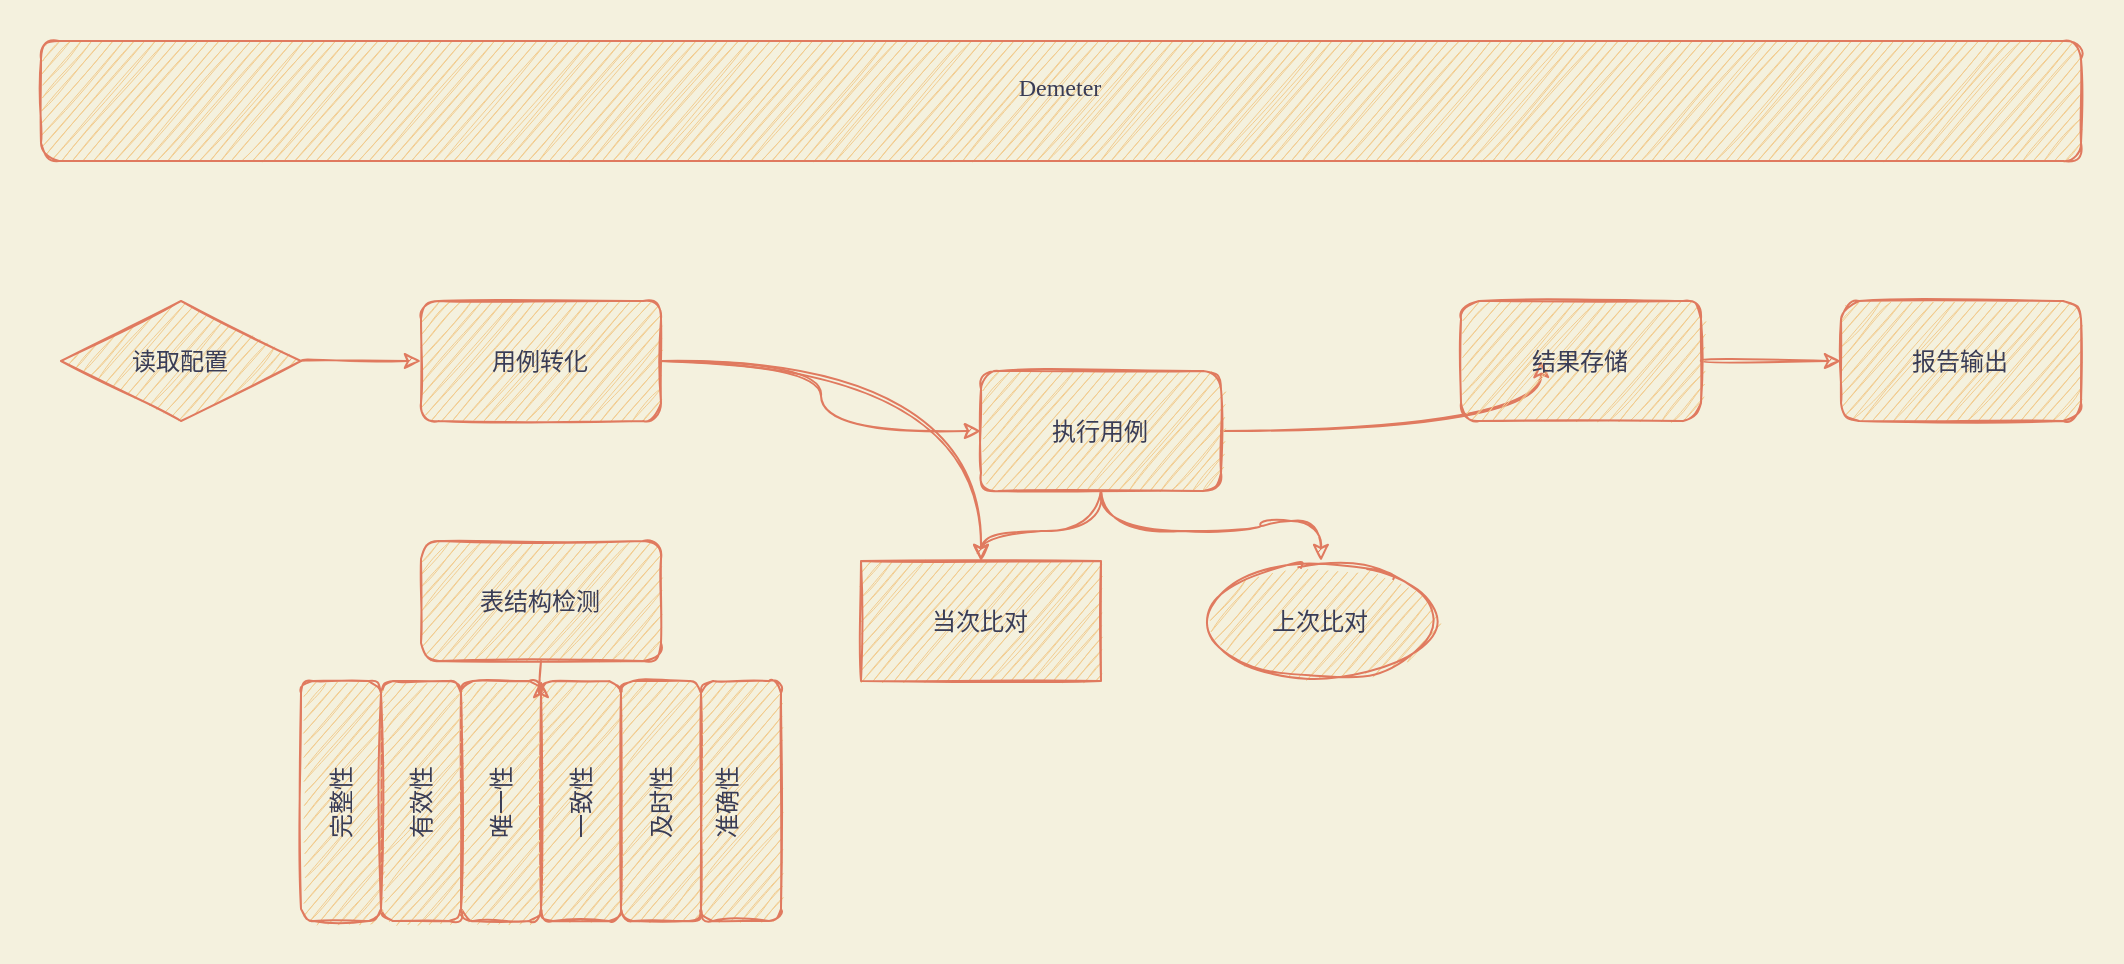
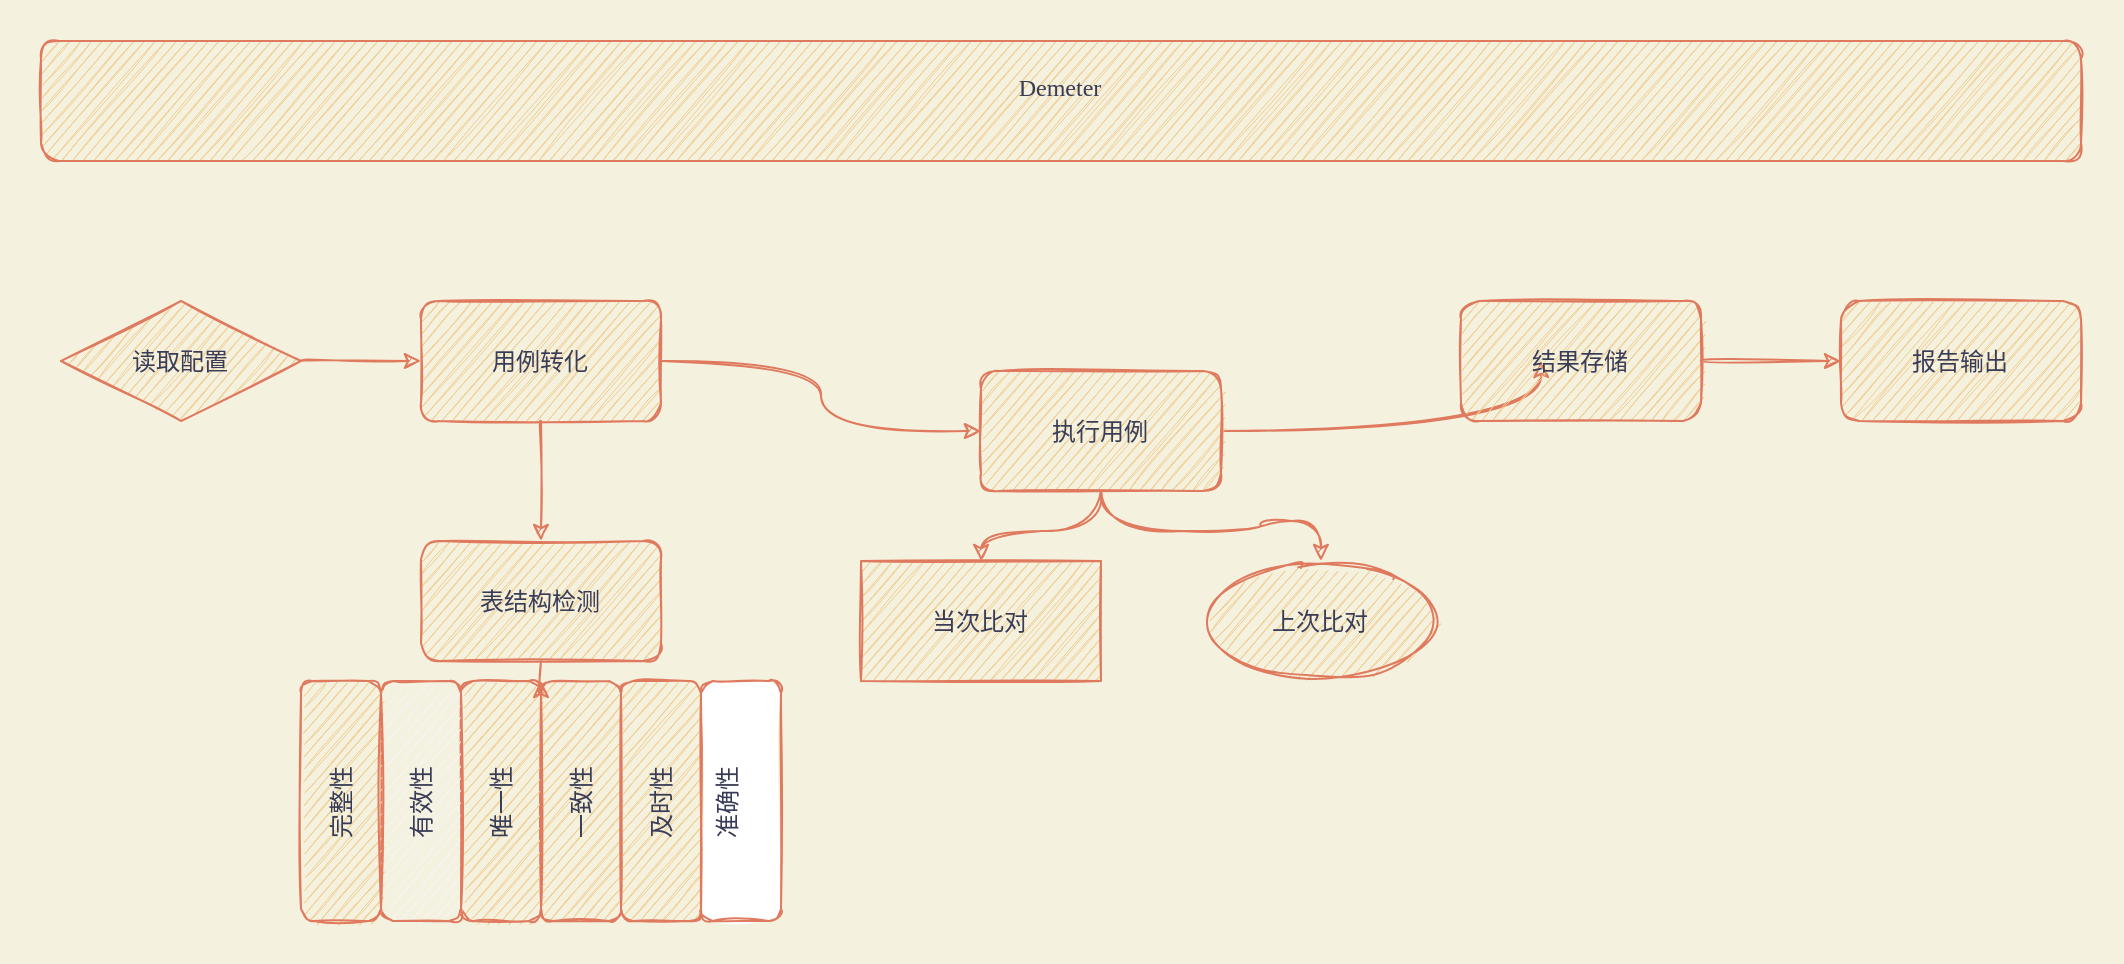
- <mxCell id="4" value="" style="edgeStyle=orthogonalEdgeStyle;curved=1;rounded=1;sketch=1;orthogonalLoop=1;jettySize=auto;html=1;fontFamily=Comic Sans MS;fontColor=#393C56;strokeColor=#E07A5F;fillColor=#F2CC8F;" edge="1" parent="1" source="5" target="10"><mxGeometry relative="1" as="geometry" /></mxCell>
+ <mxCell id="4" value="" style="edgeStyle=orthogonalEdgeStyle;curved=1;rounded=1;sketch=1;orthogonalLoop=1;jettySize=auto;html=1;fontFamily=Comic Sans MS;fontColor=#393C56;strokeColor=#E07A5F;fillColor=#F2CC8F;" edge="1" parent="1" source="5" target="24"><mxGeometry relative="1" as="geometry" /></mxCell>
- <mxCell id="21" value="有效性" style="fontFamily=Comic Sans MS;horizontal=0;fillColor=#F2CC8F;strokeColor=#E07A5F;fontColor=#393C56;sketch=1;rounded=1;" parent="1" vertex="1"><mxGeometry x="190" y="340" width="40" height="120" as="geometry" /></mxCell>
+ <mxCell id="21" value="有效性" style="fontFamily=Comic Sans MS;horizontal=0;fillColor=#f5f5f5;strokeColor=#E07A5F;fontColor=#393C56;sketch=1;rounded=1;" parent="1" vertex="1"><mxGeometry x="190" y="340" width="40" height="120" as="geometry" /></mxCell>
- <mxCell id="19" value="准确性&#10;" style="fontFamily=Comic Sans MS;horizontal=0;fillColor=#F2CC8F;strokeColor=#E07A5F;fontColor=#393C56;sketch=1;rounded=1;" parent="1" vertex="1"><mxGeometry x="350" y="340" width="40" height="120" as="geometry" /></mxCell>
+ <mxCell id="19" value="准确性&#10;" style="fontFamily=Comic Sans MS;horizontal=0;fillColor=#ffffff;strokeColor=#E07A5F;fontColor=#393C56;sketch=1;rounded=1;" parent="1" vertex="1"><mxGeometry x="350" y="340" width="40" height="120" as="geometry" /></mxCell>
